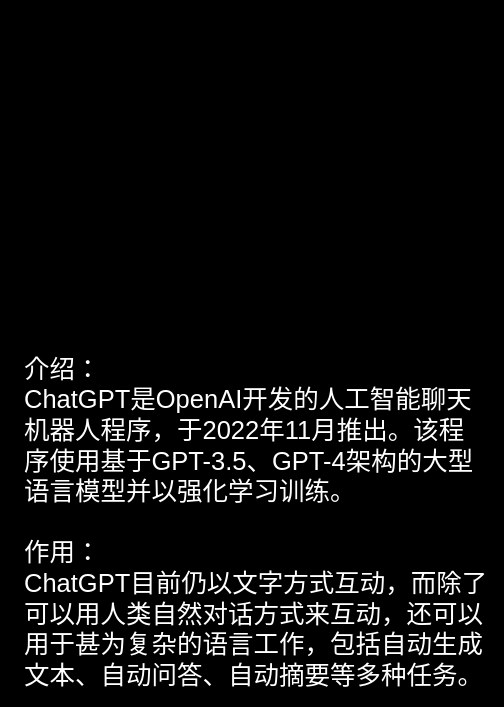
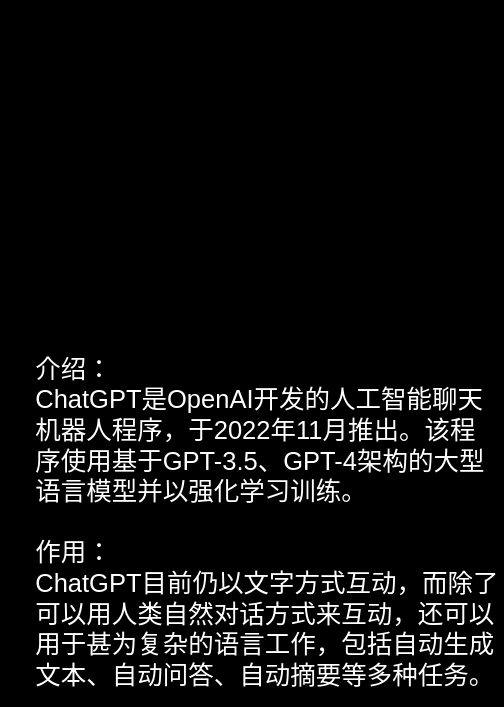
- <mxCell id="3" value="&lt;div style=&quot;border-color: var(--border-color); font-size: 34px;&quot;&gt;&lt;font color=&quot;#ffffff&quot; style=&quot;font-size: 34px;&quot;&gt;介绍：&lt;/font&gt;&lt;/div&gt;&lt;div style=&quot;border-color: var(--border-color); font-size: 34px;&quot;&gt;&lt;font color=&quot;#ffffff&quot; style=&quot;font-size: 34px;&quot;&gt;ChatGPT是OpenAI开发的人工智能聊天机器人程序，于2022年11月推出。该程序使用基于GPT-3.5、GPT-4架构的大型语言模型并以强化学习训练。&lt;/font&gt;&lt;/div&gt;&lt;div style=&quot;border-color: var(--border-color); font-size: 34px;&quot;&gt;&lt;span style=&quot;background-color: initial;&quot;&gt;&lt;font color=&quot;#ffffff&quot;&gt;&lt;br&gt;&lt;/font&gt;&lt;/span&gt;&lt;/div&gt;&lt;div style=&quot;border-color: var(--border-color); font-size: 34px;&quot;&gt;&lt;span style=&quot;background-color: initial;&quot;&gt;&lt;font color=&quot;#ffffff&quot;&gt;作用：&lt;/font&gt;&lt;/span&gt;&lt;/div&gt;&lt;div style=&quot;border-color: var(--border-color); font-size: 34px;&quot;&gt;&lt;font color=&quot;#ffffff&quot;&gt;&lt;span style=&quot;background-color: initial;&quot;&gt;ChatGPT目前仍以文字方式互动，而除了可以用人类自然对话方式来互动，&lt;/span&gt;&lt;span style=&quot;background-color: initial;&quot;&gt;还可以用于甚为复杂的语言工作，&lt;/span&gt;&lt;span style=&quot;background-color: initial;&quot;&gt;包括自动生成文本、自动问答、自动摘要等多种任务。&lt;/span&gt;&lt;/font&gt;&lt;/div&gt;" style="text;html=1;strokeColor=none;fillColor=none;align=left;verticalAlign=middle;whiteSpace=wrap;rounded=0;" vertex="1" parent="1"><mxGeometry x="30" y="470" width="620" height="450" as="geometry" /></mxCell>
+ <mxCell id="3" value="&lt;div style=&quot;border-color: var(--border-color); font-size: 34px;&quot;&gt;&lt;font color=&quot;#ffffff&quot; style=&quot;font-size: 34px;&quot;&gt;介绍：&lt;/font&gt;&lt;/div&gt;&lt;div style=&quot;border-color: var(--border-color); font-size: 34px;&quot;&gt;&lt;font color=&quot;#ffffff&quot; style=&quot;font-size: 34px;&quot;&gt;ChatGPT是OpenAI开发的人工智能聊天机器人程序，于2022年11月推出。该程序使用基于GPT-3.5、GPT-4架构的大型语言模型并以强化学习训练。&lt;/font&gt;&lt;/div&gt;&lt;div style=&quot;border-color: var(--border-color); font-size: 34px;&quot;&gt;&lt;span style=&quot;background-color: initial;&quot;&gt;&lt;font color=&quot;#ffffff&quot;&gt;&lt;br&gt;&lt;/font&gt;&lt;/span&gt;&lt;/div&gt;&lt;div style=&quot;border-color: var(--border-color); font-size: 34px;&quot;&gt;&lt;span style=&quot;background-color: initial;&quot;&gt;&lt;font color=&quot;#ffffff&quot;&gt;作用：&lt;/font&gt;&lt;/span&gt;&lt;/div&gt;&lt;div style=&quot;border-color: var(--border-color); font-size: 34px;&quot;&gt;&lt;font color=&quot;#ffffff&quot;&gt;&lt;span style=&quot;background-color: initial;&quot;&gt;ChatGPT目前仍以文字方式互动，而除了可以用人类自然对话方式来互动，&lt;/span&gt;&lt;span style=&quot;background-color: initial;&quot;&gt;还可以用于甚为复杂的语言工作，&lt;/span&gt;&lt;span style=&quot;background-color: initial;&quot;&gt;包括自动生成文本、自动问答、自动摘要等多种任务。&lt;/span&gt;&lt;/font&gt;&lt;/div&gt;" style="text;html=1;strokeColor=none;fillColor=none;align=left;verticalAlign=middle;whiteSpace=wrap;rounded=0;" vertex="1" parent="1"><mxGeometry x="45" y="470" width="620" height="450" as="geometry" /></mxCell>
